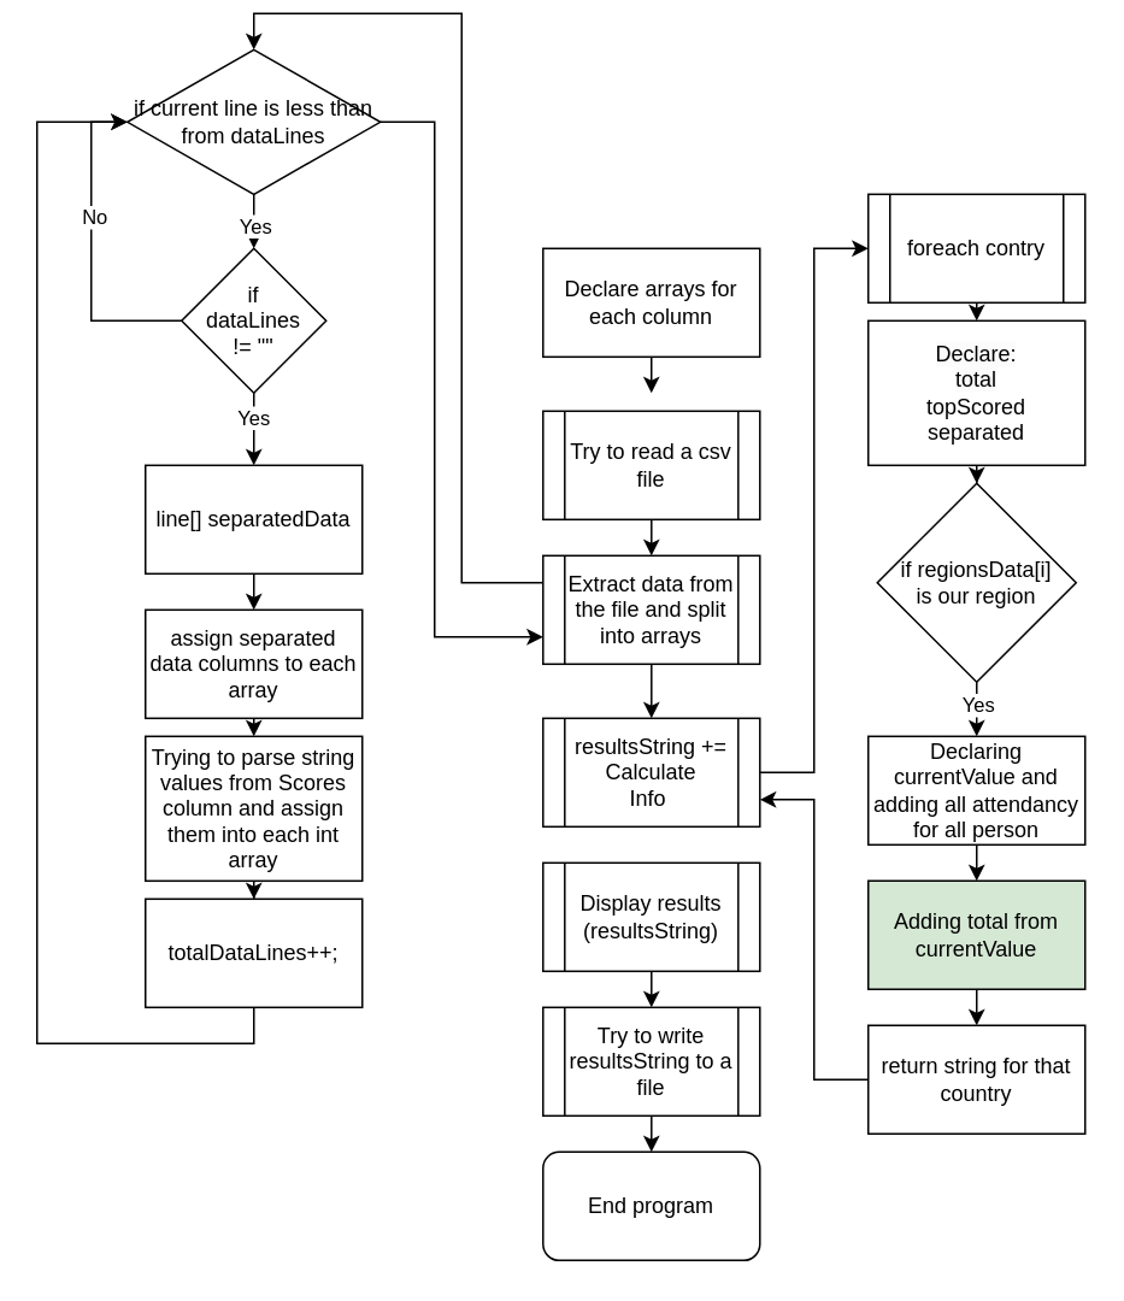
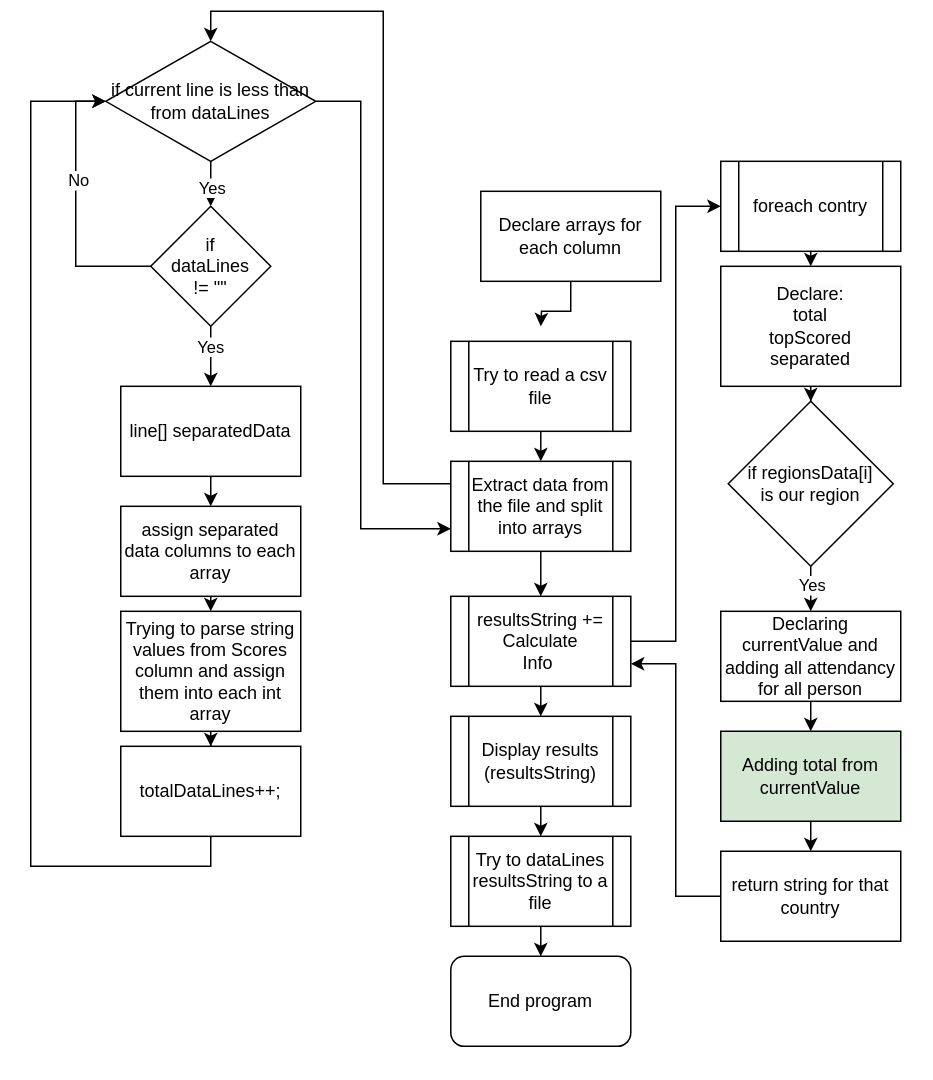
- <mxCell id="23" value="Declare arrays for each column" style="rounded=0;whiteSpace=wrap;html=1;" vertex="1" parent="1"><mxGeometry x="300.03" y="130.04" width="120" height="60" as="geometry" /></mxCell>
+ <mxCell id="23" value="Declare arrays for each column" style="rounded=0;whiteSpace=wrap;html=1;" vertex="1" parent="1"><mxGeometry x="320.03" y="120.04" width="120" height="60" as="geometry" /></mxCell>
+ <mxCell id="8" style="edgeStyle=orthogonalEdgeStyle;rounded=0;orthogonalLoop=1;jettySize=auto;html=1;exitX=0.5;exitY=1;exitDx=0;exitDy=0;entryX=0.5;entryY=0;entryDx=0;entryDy=0;" edge="1" parent="1" source="9" target="11"><mxGeometry relative="1" as="geometry" /></mxCell>
- <mxCell id="13" value="Try to write resultsString to a file" style="shape=process;whiteSpace=wrap;html=1;backgroundOutline=1;" vertex="1" parent="1"><mxGeometry x="300.03" y="550.04" width="120" height="60" as="geometry" /></mxCell>
+ <mxCell id="13" value="Try to dataLines resultsString to a file" style="shape=process;whiteSpace=wrap;html=1;backgroundOutline=1;" vertex="1" parent="1"><mxGeometry x="300.03" y="550.04" width="120" height="60" as="geometry" /></mxCell>
